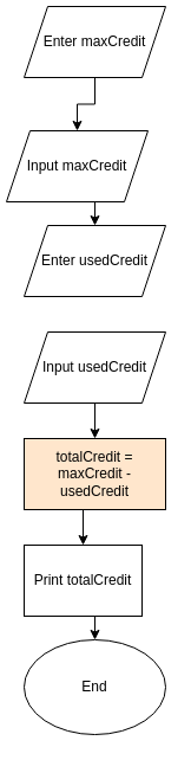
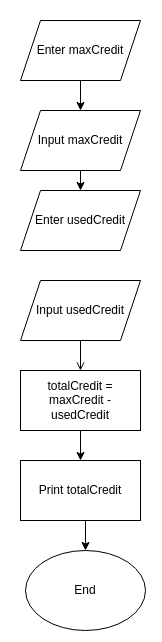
- <mxCell id="3" value="Enter maxCredit" style="shape=parallelogram;perimeter=parallelogramPerimeter;whiteSpace=wrap;html=1;fixedSize=1;" vertex="1" parent="1"><mxGeometry x="20" y="5" width="120" height="60" as="geometry" /></mxCell>
+ <mxCell id="3" value="Enter maxCredit" style="shape=parallelogram;perimeter=parallelogramPerimeter;whiteSpace=wrap;html=1;fixedSize=1;" vertex="1" parent="1"><mxGeometry x="20" y="20" width="120" height="60" as="geometry" /></mxCell>
- <mxCell id="5" value="Input maxCredit" style="shape=parallelogram;perimeter=parallelogramPerimeter;whiteSpace=wrap;html=1;fixedSize=1;" vertex="1" parent="1"><mxGeometry x="5" y="110" width="120" height="60" as="geometry" /></mxCell>
+ <mxCell id="5" value="Input maxCredit" style="shape=parallelogram;perimeter=parallelogramPerimeter;whiteSpace=wrap;html=1;fixedSize=1;" vertex="1" parent="1"><mxGeometry x="20" y="110" width="120" height="60" as="geometry" /></mxCell>
- <mxCell id="7" style="edgeStyle=orthogonalEdgeStyle;rounded=0;orthogonalLoop=1;jettySize=auto;html=1;exitX=0.5;exitY=1;exitDx=0;exitDy=0;entryX=0.5;entryY=0;entryDx=0;entryDy=0;" edge="1" parent="1" source="8" target="10"><mxGeometry relative="1" as="geometry" /></mxCell>
+ <mxCell id="7" style="edgeStyle=orthogonalEdgeStyle;rounded=0;orthogonalLoop=1;jettySize=auto;html=1;exitX=0.5;exitY=1;exitDx=0;exitDy=0;entryX=0.5;entryY=0;entryDx=0;entryDy=0;endArrow=open;" edge="1" parent="1" source="8" target="10"><mxGeometry relative="1" as="geometry" /></mxCell>
- <mxCell id="10" value="totalCredit = maxCredit - usedCredit" style="rounded=0;whiteSpace=wrap;html=1;fillColor=#ffe6cc;" vertex="1" parent="1"><mxGeometry x="20" y="370" width="120" height="60" as="geometry" /></mxCell>
+ <mxCell id="10" value="totalCredit = maxCredit - usedCredit" style="rounded=0;whiteSpace=wrap;html=1;" vertex="1" parent="1"><mxGeometry x="20" y="370" width="120" height="60" as="geometry" /></mxCell>
- <mxCell id="12" value="Print totalCredit" style="rounded=0;whiteSpace=wrap;html=1;" vertex="1" parent="1"><mxGeometry x="20" y="460" width="100" height="60" as="geometry" /></mxCell>
+ <mxCell id="12" value="Print totalCredit" style="rounded=0;whiteSpace=wrap;html=1;" vertex="1" parent="1"><mxGeometry x="20" y="460" width="120" height="60" as="geometry" /></mxCell>
- <mxCell id="13" value="End" style="ellipse;whiteSpace=wrap;html=1;" vertex="1" parent="1"><mxGeometry x="20" y="540" width="120" height="80" as="geometry" /></mxCell>
+ <mxCell id="13" value="End" style="ellipse;whiteSpace=wrap;html=1;" vertex="1" parent="1"><mxGeometry x="25" y="550" width="120" height="80" as="geometry" /></mxCell>
